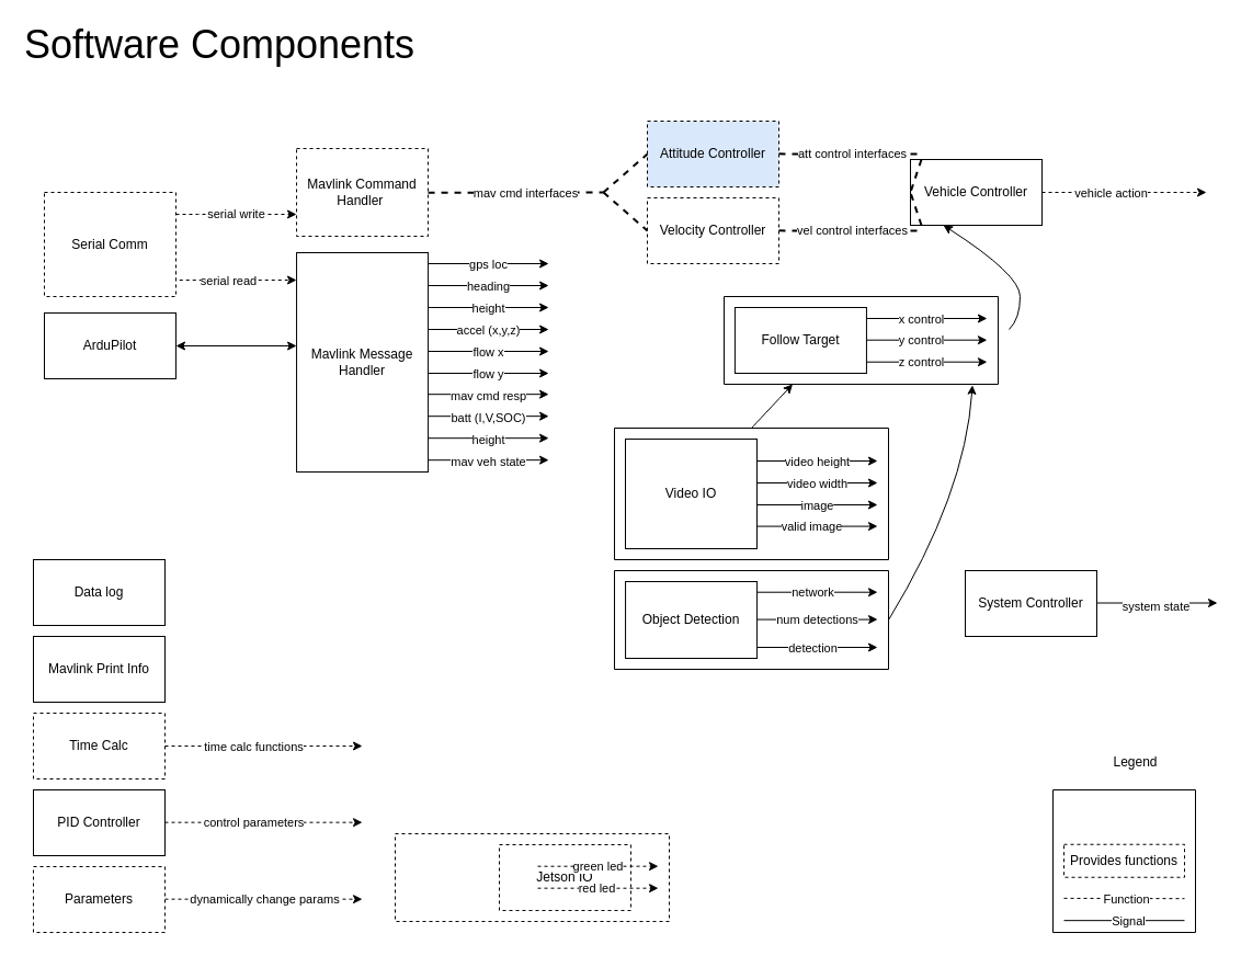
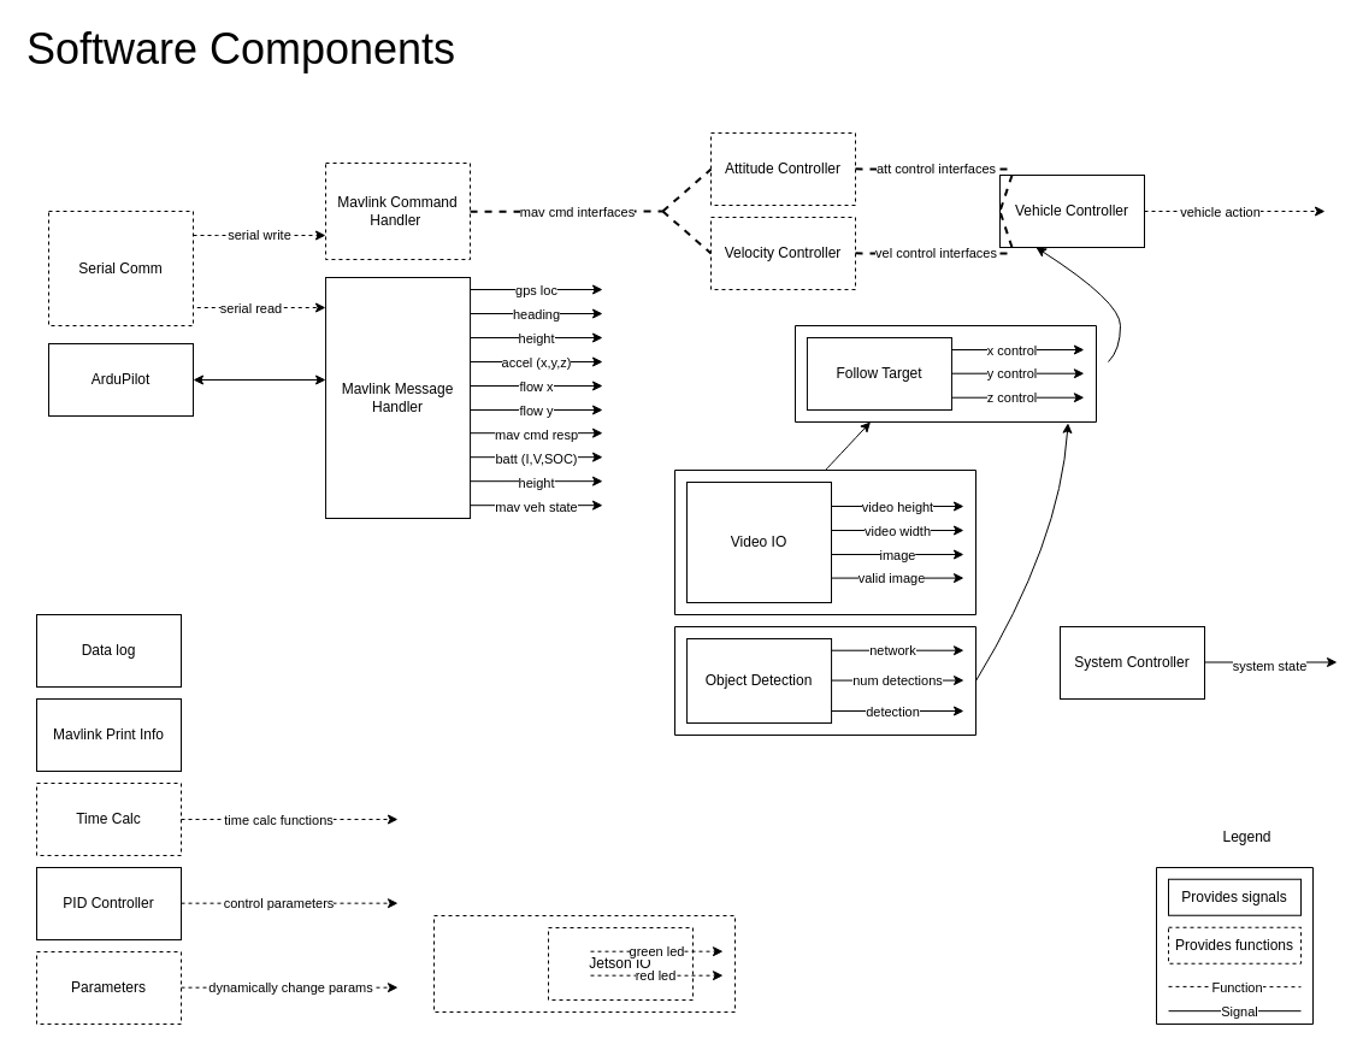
- <mxCell id="2" value="Attitude Controller" style="rounded=0;whiteSpace=wrap;html=1;dashed=1;fillColor=#dae8fc;" vertex="1" parent="1"><mxGeometry x="590" y="110" width="120" height="60" as="geometry" /></mxCell>
+ <mxCell id="2" value="Attitude Controller" style="rounded=0;whiteSpace=wrap;html=1;dashed=1;" vertex="1" parent="1"><mxGeometry x="590" y="110" width="120" height="60" as="geometry" /></mxCell>
+ <mxCell id="105" value="Provides signals" style="rounded=0;whiteSpace=wrap;html=1;" vertex="1" parent="1"><mxGeometry x="970" y="729.74" width="110" height="30" as="geometry" /></mxCell>
